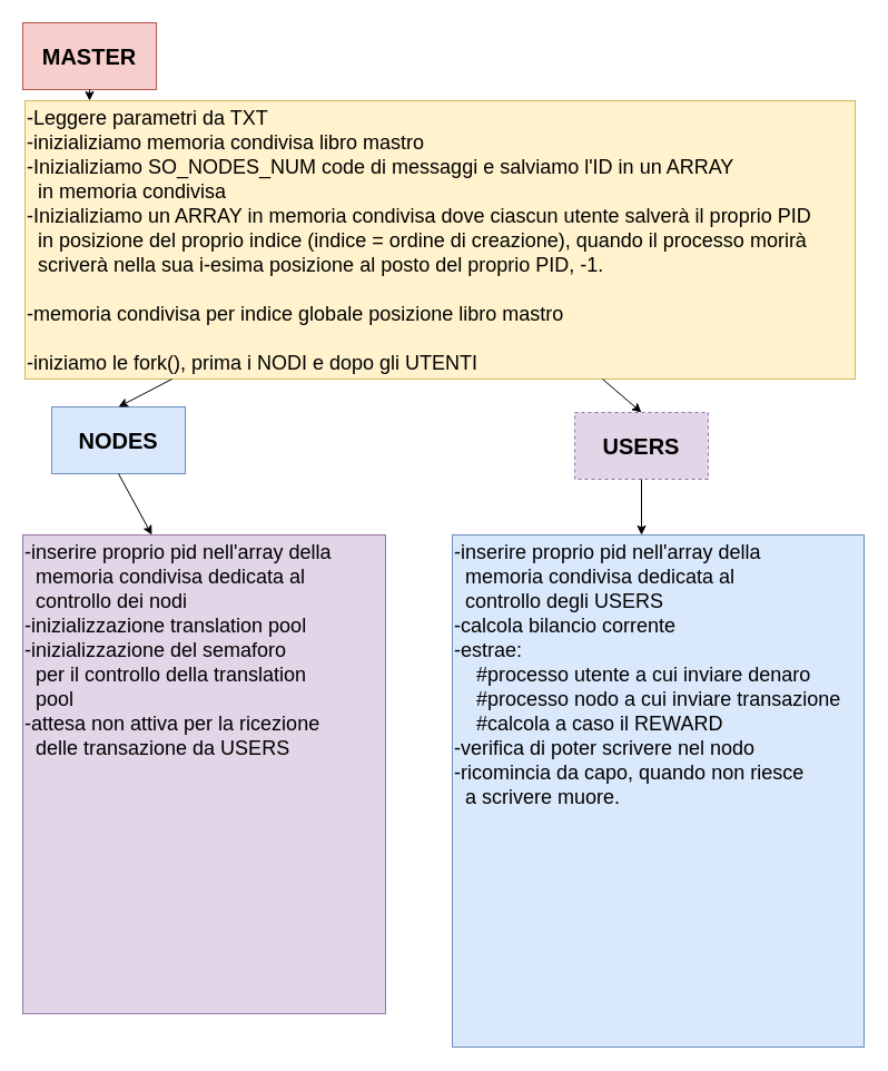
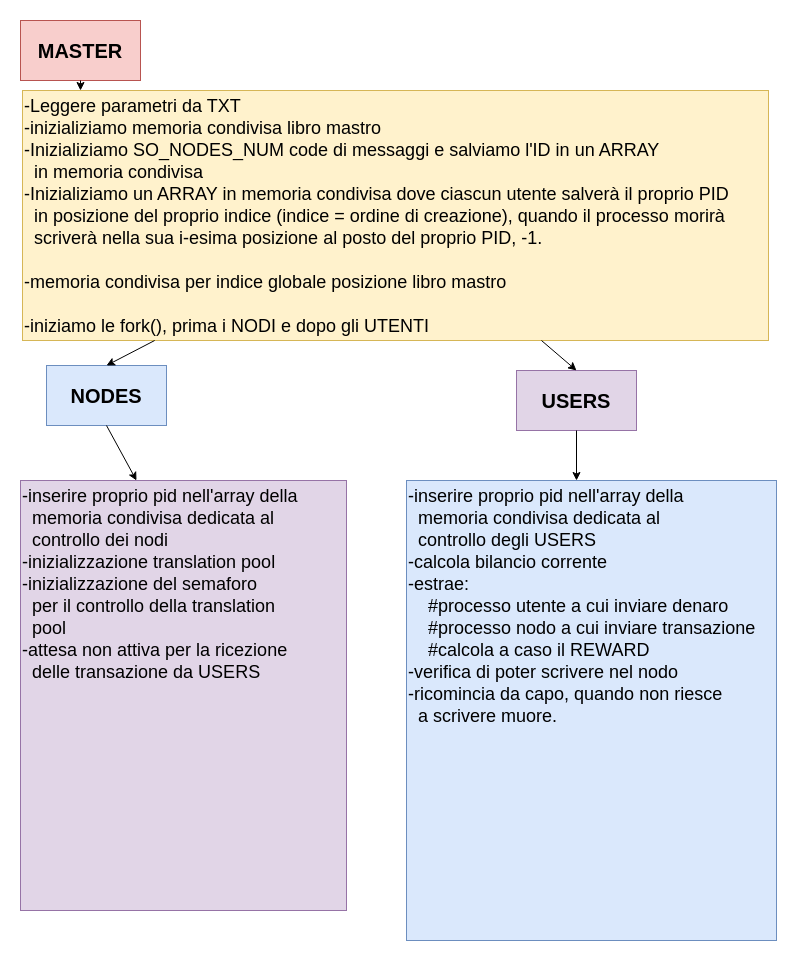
- <mxCell id="7" value="USERS" style="rounded=0;whiteSpace=wrap;html=1;fillColor=#e1d5e7;strokeColor=#9673a6;fontStyle=1;fontSize=20;dashed=1;" parent="1" vertex="1"><mxGeometry x="516" y="370" width="120" height="60" as="geometry" /></mxCell>
+ <mxCell id="7" value="USERS" style="rounded=0;whiteSpace=wrap;html=1;fillColor=#e1d5e7;strokeColor=#9673a6;fontStyle=1;fontSize=20;" parent="1" vertex="1"><mxGeometry x="516" y="370" width="120" height="60" as="geometry" /></mxCell>
